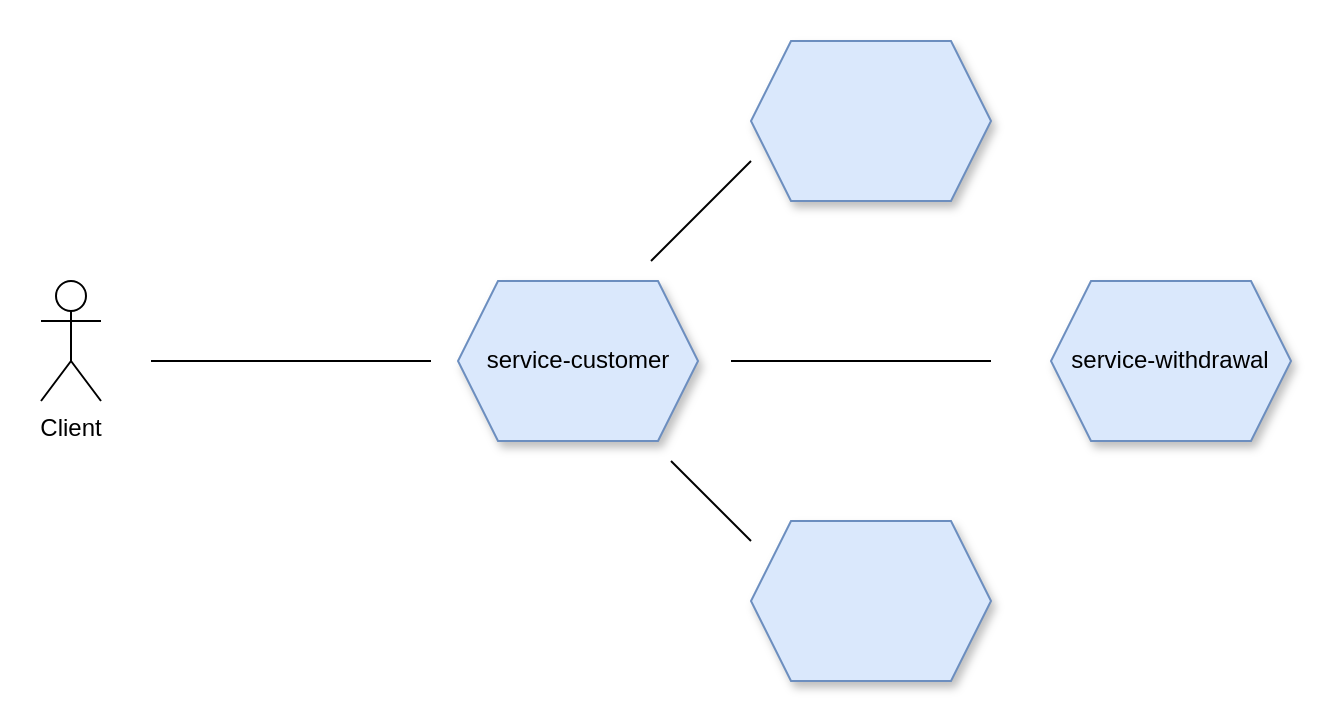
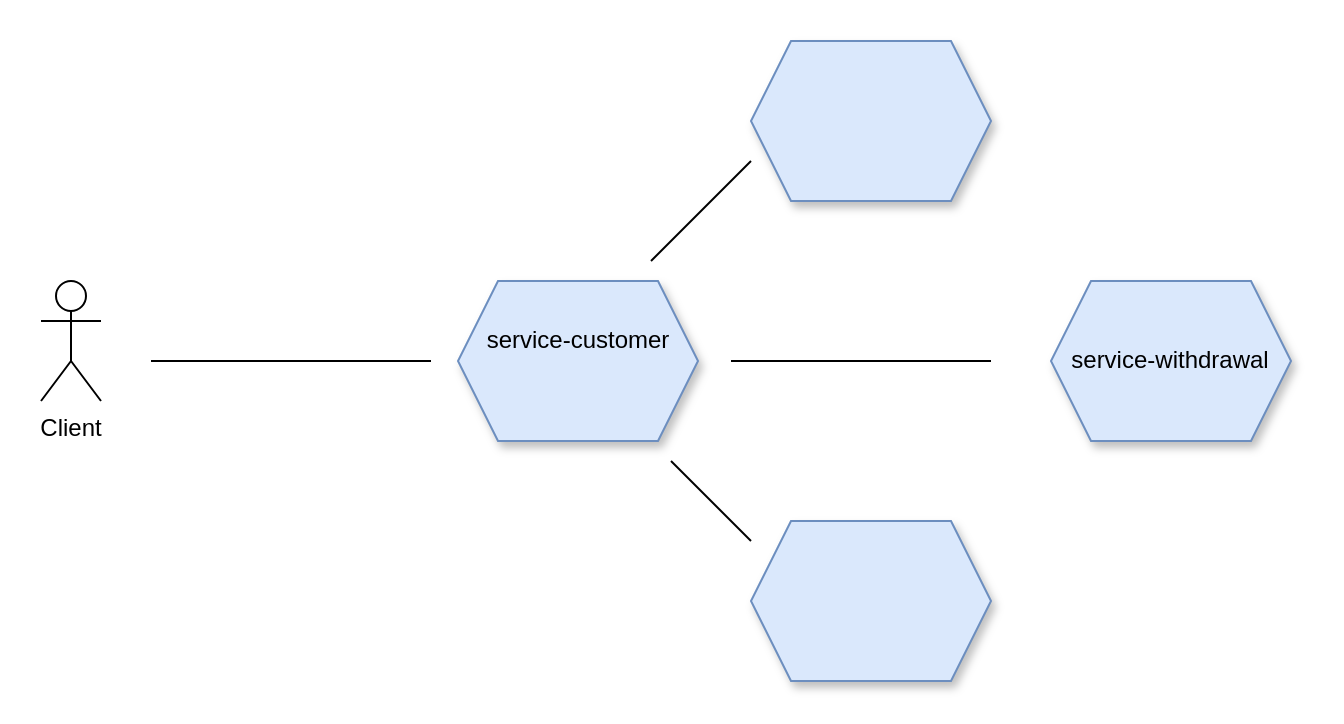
- <mxCell id="6" value="service-customer" style="text;html=1;strokeColor=none;fillColor=none;align=center;verticalAlign=middle;whiteSpace=wrap;rounded=0;shadow=1;" parent="4" vertex="1"><mxGeometry x="10" y="25" width="100" height="30" as="geometry" /></mxCell>
+ <mxCell id="6" value="service-customer" style="text;html=1;strokeColor=none;fillColor=none;align=center;verticalAlign=middle;whiteSpace=wrap;rounded=0;shadow=1;" parent="4" vertex="1"><mxGeometry x="10" y="15" width="100" height="30" as="geometry" /></mxCell>
